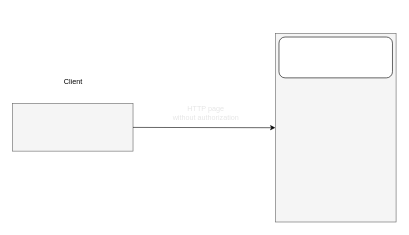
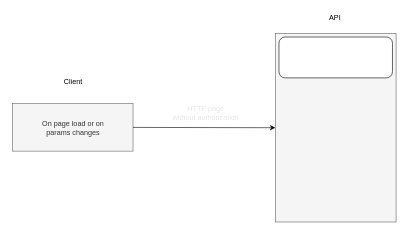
+ <mxCell id="7" value="API" style="text;html=1;align=center;verticalAlign=middle;resizable=0;points=[];autosize=1;strokeColor=none;fillColor=none;" vertex="1" parent="1"><mxGeometry x="542" y="20" width="29" height="18" as="geometry" /></mxCell>
+ <mxCell id="4" value="&lt;font color=&quot;#333333&quot;&gt;On page load or on&lt;br&gt;params changes&lt;/font&gt;" style="text;html=1;align=center;verticalAlign=middle;resizable=0;points=[];autosize=1;strokeColor=none;fillColor=none;" vertex="1" parent="1"><mxGeometry x="64.5" y="195.5" width="113" height="32" as="geometry" /></mxCell>
